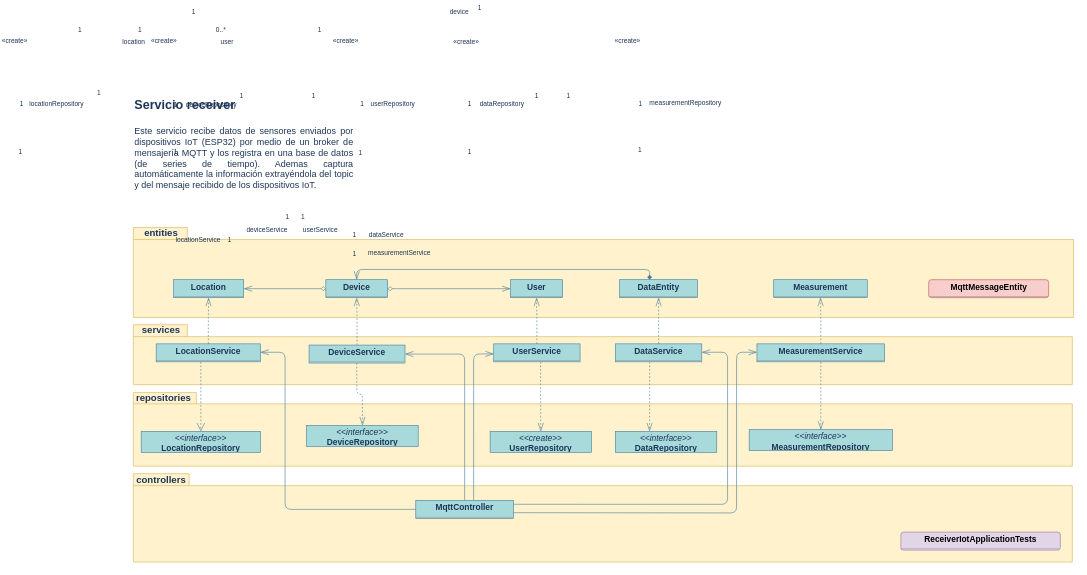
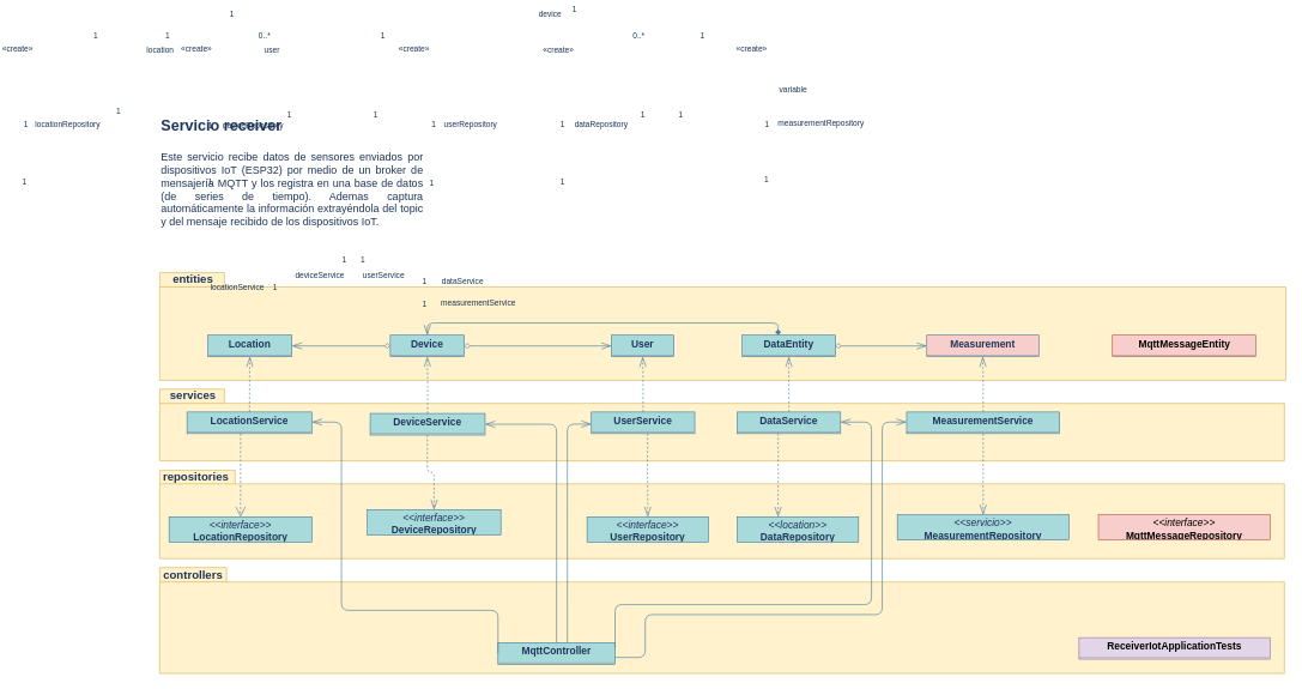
+ <mxCell id="33" value="" style="html=1;rounded=1;edgeStyle=orthogonalEdgeStyle;dashed=0;startArrow=diamond;endArrow=openThin;endSize=12;strokeColor=#457B9D;exitX=1.000;exitY=0.500;exitDx=0;exitDy=0;entryX=0.000;entryY=0.500;entryDx=0;entryDy=0;startFill=0;labelBackgroundColor=none;fontColor=default;" parent="1" source="10" target="19" edge="1"><mxGeometry width="50" height="50" relative="1" as="geometry"><Array as="points" /></mxGeometry></mxCell>
+ <mxCell id="34" value="1" style="edgeLabel;resizable=0;html=1;align=left;verticalAlign=top;strokeColor=#457B9D;labelBackgroundColor=none;fontColor=#1D3557;" parent="33" vertex="1" connectable="0"><mxGeometry x="775" y="-91" as="geometry" /></mxCell>
+ <mxCell id="35" value="0..*" style="edgeLabel;resizable=0;html=1;align=left;verticalAlign=top;strokeColor=#457B9D;labelBackgroundColor=none;fontColor=#1D3557;" parent="33" vertex="1" connectable="0"><mxGeometry x="681" y="-91" as="geometry" /></mxCell>
+ <mxCell id="36" value="variable" style="edgeLabel;resizable=0;html=1;align=left;verticalAlign=top;strokeColor=#457B9D;labelBackgroundColor=none;fontColor=#1D3557;" parent="33" vertex="1" connectable="0"><mxGeometry x="885" y="-16" as="geometry" /></mxCell>
- <mxCell id="19" value="&lt;p style=&quot;margin:0px;margin-top:4px;text-align:center;&quot;&gt;&lt;b&gt;Measurement&lt;/b&gt;&lt;/p&gt;&lt;hr size=&quot;1&quot;/&gt;" style="verticalAlign=top;align=left;overflow=fill;fontSize=14;fontFamily=Helvetica;html=1;rounded=0;shadow=0;comic=0;labelBackgroundColor=none;strokeWidth=1;fillColor=#A8DADC;strokeColor=#457B9D;fontColor=#1D3557;" parent="1" vertex="1"><mxGeometry x="1092" y="339" width="156" height="30" as="geometry" /></mxCell>
+ <mxCell id="19" value="&lt;p style=&quot;margin:0px;margin-top:4px;text-align:center;&quot;&gt;&lt;b&gt;Measurement&lt;/b&gt;&lt;/p&gt;&lt;hr size=&quot;1&quot;/&gt;" style="verticalAlign=top;align=left;overflow=fill;fontSize=14;fontFamily=Helvetica;html=1;rounded=0;shadow=0;comic=0;labelBackgroundColor=none;strokeWidth=1;fillColor=#f8cecc;strokeColor=#457B9D;fontColor=#1D3557;" parent="1" vertex="1"><mxGeometry x="1092" y="339" width="156" height="30" as="geometry" /></mxCell>
- <mxCell id="23" value="&lt;p style=&quot;margin:0px;margin-top:4px;text-align:center;&quot;&gt;&lt;b&gt;MqttMessageEntity&lt;/b&gt;&lt;/p&gt;&lt;hr size=&quot;1&quot;/&gt;" style="verticalAlign=top;align=left;overflow=fill;fontSize=14;fontFamily=Helvetica;html=1;shadow=0;comic=0;labelBackgroundColor=none;strokeWidth=1;fillColor=#f8cecc;strokeColor=#b85450;rounded=1;" parent="1" vertex="1"><mxGeometry x="1350.5" y="339" width="200" height="30" as="geometry" /></mxCell>
+ <mxCell id="23" value="&lt;p style=&quot;margin:0px;margin-top:4px;text-align:center;&quot;&gt;&lt;b&gt;MqttMessageEntity&lt;/b&gt;&lt;/p&gt;&lt;hr size=&quot;1&quot;/&gt;" style="verticalAlign=top;align=left;overflow=fill;fontSize=14;fontFamily=Helvetica;html=1;rounded=0;shadow=0;comic=0;labelBackgroundColor=none;strokeWidth=1;fillColor=#f8cecc;strokeColor=#b85450;" parent="1" vertex="1"><mxGeometry x="1350.5" y="339" width="200" height="30" as="geometry" /></mxCell>
- <mxCell id="20" value="&lt;p style=&quot;margin:0px;margin-top:4px;text-align:center;&quot;&gt;&lt;i&gt;&amp;lt;&amp;lt;interface&amp;gt;&amp;gt;&lt;/i&gt;&lt;br/&gt;&lt;b&gt;MeasurementRepository&lt;/b&gt;&lt;/p&gt;&lt;hr size=&quot;1&quot;/&gt;" style="verticalAlign=top;align=left;overflow=fill;fontSize=14;fontFamily=Helvetica;html=1;rounded=0;shadow=0;comic=0;labelBackgroundColor=none;strokeWidth=1;fillColor=#A8DADC;strokeColor=#457B9D;fontColor=#1D3557;" parent="1" vertex="1"><mxGeometry x="1051" y="589" width="239" height="35" as="geometry" /></mxCell>
+ <mxCell id="20" value="&lt;p style=&quot;margin:0px;margin-top:4px;text-align:center;&quot;&gt;&lt;i&gt;&amp;lt;&amp;lt;servicio&amp;gt;&amp;gt;&lt;/i&gt;&lt;br/&gt;&lt;b&gt;MeasurementRepository&lt;/b&gt;&lt;/p&gt;&lt;hr size=&quot;1&quot;/&gt;" style="verticalAlign=top;align=left;overflow=fill;fontSize=14;fontFamily=Helvetica;html=1;rounded=0;shadow=0;comic=0;labelBackgroundColor=none;strokeWidth=1;fillColor=#A8DADC;strokeColor=#457B9D;fontColor=#1D3557;" parent="1" vertex="1"><mxGeometry x="1051" y="589" width="239" height="35" as="geometry" /></mxCell>
+ <mxCell id="24" value="&lt;p style=&quot;margin:0px;margin-top:4px;text-align:center;&quot;&gt;&lt;i&gt;&amp;lt;&amp;lt;interface&amp;gt;&amp;gt;&lt;/i&gt;&lt;br/&gt;&lt;b&gt;MqttMessageRepository&lt;/b&gt;&lt;/p&gt;&lt;hr size=&quot;1&quot;/&gt;" style="verticalAlign=top;align=left;overflow=fill;fontSize=14;fontFamily=Helvetica;html=1;rounded=0;shadow=0;comic=0;labelBackgroundColor=none;strokeWidth=1;fillColor=#f8cecc;strokeColor=#b85450;" parent="1" vertex="1"><mxGeometry x="1331" y="589" width="239" height="35" as="geometry" /></mxCell>
- <mxCell id="27" value="&lt;p style=&quot;margin:0px;margin-top:4px;text-align:center;&quot;&gt;&lt;i&gt;&amp;lt;&amp;lt;create&amp;gt;&amp;gt;&lt;/i&gt;&lt;br/&gt;&lt;b&gt;UserRepository&lt;/b&gt;&lt;/p&gt;&lt;hr size=&quot;1&quot;/&gt;" style="verticalAlign=top;align=left;overflow=fill;fontSize=14;fontFamily=Helvetica;html=1;rounded=0;shadow=0;comic=0;labelBackgroundColor=none;strokeWidth=1;fillColor=#A8DADC;strokeColor=#457B9D;fontColor=#1D3557;" parent="1" vertex="1"><mxGeometry x="619" y="592" width="169" height="35" as="geometry" /></mxCell>
+ <mxCell id="27" value="&lt;p style=&quot;margin:0px;margin-top:4px;text-align:center;&quot;&gt;&lt;i&gt;&amp;lt;&amp;lt;interface&amp;gt;&amp;gt;&lt;/i&gt;&lt;br/&gt;&lt;b&gt;UserRepository&lt;/b&gt;&lt;/p&gt;&lt;hr size=&quot;1&quot;/&gt;" style="verticalAlign=top;align=left;overflow=fill;fontSize=14;fontFamily=Helvetica;html=1;rounded=0;shadow=0;comic=0;labelBackgroundColor=none;strokeWidth=1;fillColor=#A8DADC;strokeColor=#457B9D;fontColor=#1D3557;" parent="1" vertex="1"><mxGeometry x="619" y="592" width="169" height="35" as="geometry" /></mxCell>
- <mxCell id="11" value="&lt;p style=&quot;margin:0px;margin-top:4px;text-align:center;&quot;&gt;&lt;i&gt;&amp;lt;&amp;lt;interface&amp;gt;&amp;gt;&lt;/i&gt;&lt;br/&gt;&lt;b&gt;DataRepository&lt;/b&gt;&lt;/p&gt;&lt;hr size=&quot;1&quot;/&gt;" style="verticalAlign=top;align=left;overflow=fill;fontSize=14;fontFamily=Helvetica;html=1;rounded=0;shadow=0;comic=0;labelBackgroundColor=none;strokeWidth=1;fillColor=#A8DADC;strokeColor=#457B9D;fontColor=#1D3557;" parent="1" vertex="1"><mxGeometry x="828" y="592" width="169" height="35" as="geometry" /></mxCell>
+ <mxCell id="11" value="&lt;p style=&quot;margin:0px;margin-top:4px;text-align:center;&quot;&gt;&lt;i&gt;&amp;lt;&amp;lt;location&amp;gt;&amp;gt;&lt;/i&gt;&lt;br/&gt;&lt;b&gt;DataRepository&lt;/b&gt;&lt;/p&gt;&lt;hr size=&quot;1&quot;/&gt;" style="verticalAlign=top;align=left;overflow=fill;fontSize=14;fontFamily=Helvetica;html=1;rounded=0;shadow=0;comic=0;labelBackgroundColor=none;strokeWidth=1;fillColor=#A8DADC;strokeColor=#457B9D;fontColor=#1D3557;" parent="1" vertex="1"><mxGeometry x="828" y="592" width="169" height="35" as="geometry" /></mxCell>
- <mxCell id="22" value="&lt;p style=&quot;margin:0px;margin-top:4px;text-align:center;&quot;&gt;&lt;b&gt;MqttController&lt;/b&gt;&lt;/p&gt;&lt;hr size=&quot;1&quot;/&gt;" style="verticalAlign=top;align=left;overflow=fill;fontSize=14;fontFamily=Helvetica;html=1;rounded=0;shadow=0;comic=0;labelBackgroundColor=none;strokeWidth=1;fillColor=#A8DADC;strokeColor=#457B9D;fontColor=#1D3557;" parent="1" vertex="1"><mxGeometry x="495" y="707" width="163" height="30" as="geometry" /></mxCell>
+ <mxCell id="22" value="&lt;p style=&quot;margin:0px;margin-top:4px;text-align:center;&quot;&gt;&lt;b&gt;MqttController&lt;/b&gt;&lt;/p&gt;&lt;hr size=&quot;1&quot;/&gt;" style="verticalAlign=top;align=left;overflow=fill;fontSize=14;fontFamily=Helvetica;html=1;rounded=0;shadow=0;comic=0;labelBackgroundColor=none;strokeWidth=1;fillColor=#A8DADC;strokeColor=#457B9D;fontColor=#1D3557;" parent="1" vertex="1"><mxGeometry x="495" y="767" width="163" height="30" as="geometry" /></mxCell>
- <mxCell id="25" value="&lt;p style=&quot;margin:0px;margin-top:4px;text-align:center;&quot;&gt;&lt;b&gt;ReceiverIotApplicationTests&lt;/b&gt;&lt;/p&gt;&lt;hr size=&quot;1&quot;/&gt;" style="verticalAlign=top;align=left;overflow=fill;fontSize=14;fontFamily=Helvetica;html=1;shadow=0;comic=0;labelBackgroundColor=none;strokeWidth=1;fillColor=#e1d5e7;strokeColor=#9673a6;rounded=1;" parent="1" vertex="1"><mxGeometry x="1304" y="760" width="266" height="30" as="geometry" /></mxCell>
+ <mxCell id="25" value="&lt;p style=&quot;margin:0px;margin-top:4px;text-align:center;&quot;&gt;&lt;b&gt;ReceiverIotApplicationTests&lt;/b&gt;&lt;/p&gt;&lt;hr size=&quot;1&quot;/&gt;" style="verticalAlign=top;align=left;overflow=fill;fontSize=14;fontFamily=Helvetica;html=1;rounded=0;shadow=0;comic=0;labelBackgroundColor=none;strokeWidth=1;fillColor=#e1d5e7;strokeColor=#9673a6;" parent="1" vertex="1"><mxGeometry x="1304" y="760" width="266" height="30" as="geometry" /></mxCell>
